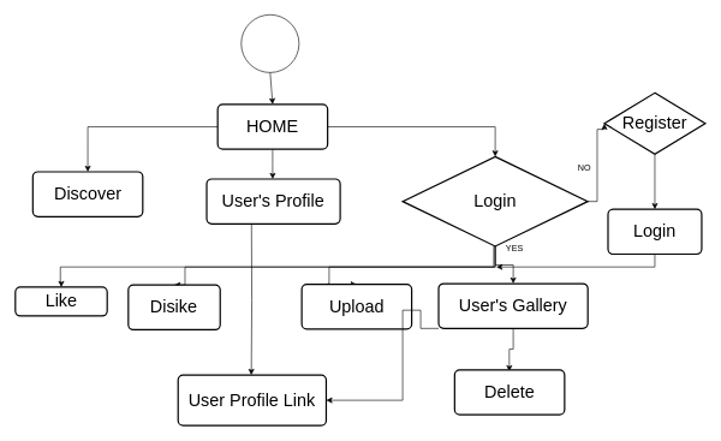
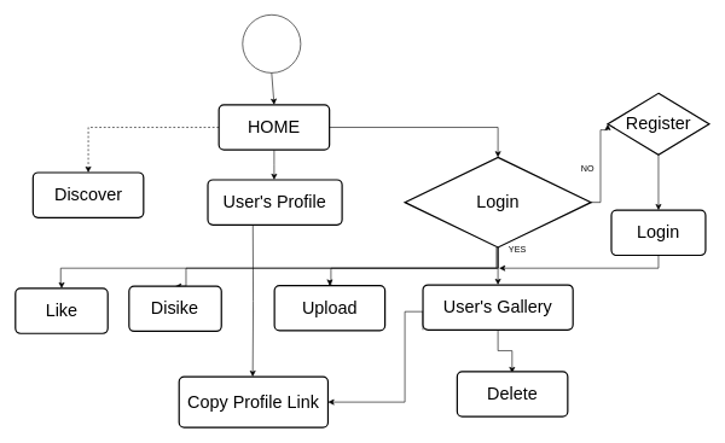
- <mxCell id="4" style="edgeStyle=orthogonalEdgeStyle;rounded=0;orthogonalLoop=1;jettySize=auto;html=1;entryX=0.5;entryY=0;entryDx=0;entryDy=0;" parent="1" source="6" target="7" edge="1"><mxGeometry relative="1" as="geometry" /></mxCell>
+ <mxCell id="4" style="edgeStyle=orthogonalEdgeStyle;rounded=0;orthogonalLoop=1;jettySize=auto;html=1;entryX=0.5;entryY=0;entryDx=0;entryDy=0;dashed=1;" parent="1" source="6" target="7" edge="1"><mxGeometry relative="1" as="geometry" /></mxCell>
- <mxCell id="25" value="Like" style="rounded=1;whiteSpace=wrap;html=1;absoluteArcSize=1;arcSize=14;strokeWidth=2;fontSize=24;" parent="1" vertex="1"><mxGeometry x="20.57" y="398" width="127.43" height="40" as="geometry" /></mxCell>
+ <mxCell id="25" value="Like" style="rounded=1;whiteSpace=wrap;html=1;absoluteArcSize=1;arcSize=14;strokeWidth=2;fontSize=24;" parent="1" vertex="1"><mxGeometry x="20.57" y="398" width="127.43" height="62.18" as="geometry" /></mxCell>
- <mxCell id="17" value="Upload" style="rounded=1;whiteSpace=wrap;html=1;absoluteArcSize=1;arcSize=14;strokeWidth=2;fontSize=24;" parent="1" vertex="1"><mxGeometry x="418.003" y="394.091" width="152.564" height="62.182" as="geometry" /></mxCell>
+ <mxCell id="17" value="Upload" style="rounded=1;whiteSpace=wrap;html=1;absoluteArcSize=1;arcSize=14;strokeWidth=2;fontSize=24;" parent="1" vertex="1"><mxGeometry x="378.003" y="394.091" width="152.564" height="62.182" as="geometry" /></mxCell>
- <mxCell id="19" value="User's Gallery" style="rounded=1;whiteSpace=wrap;html=1;absoluteArcSize=1;arcSize=14;strokeWidth=2;fontSize=24;" parent="1" vertex="1"><mxGeometry x="607.933" y="393.091" width="207.051" height="62.182" as="geometry" /></mxCell>
+ <mxCell id="19" value="User's Gallery" style="rounded=1;whiteSpace=wrap;html=1;absoluteArcSize=1;arcSize=14;strokeWidth=2;fontSize=24;" parent="1" vertex="1"><mxGeometry x="582.933" y="393.091" width="207.051" height="62.182" as="geometry" /></mxCell>
- <mxCell id="29" value="User Profile Link" style="rounded=1;whiteSpace=wrap;html=1;absoluteArcSize=1;arcSize=14;strokeWidth=2;fontSize=24;" parent="1" vertex="1"><mxGeometry x="246.39" y="520" width="205.51" height="70" as="geometry" /></mxCell>
+ <mxCell id="29" value="Copy Profile Link" style="rounded=1;whiteSpace=wrap;html=1;absoluteArcSize=1;arcSize=14;strokeWidth=2;fontSize=24;" parent="1" vertex="1"><mxGeometry x="246.39" y="520" width="205.51" height="70" as="geometry" /></mxCell>
